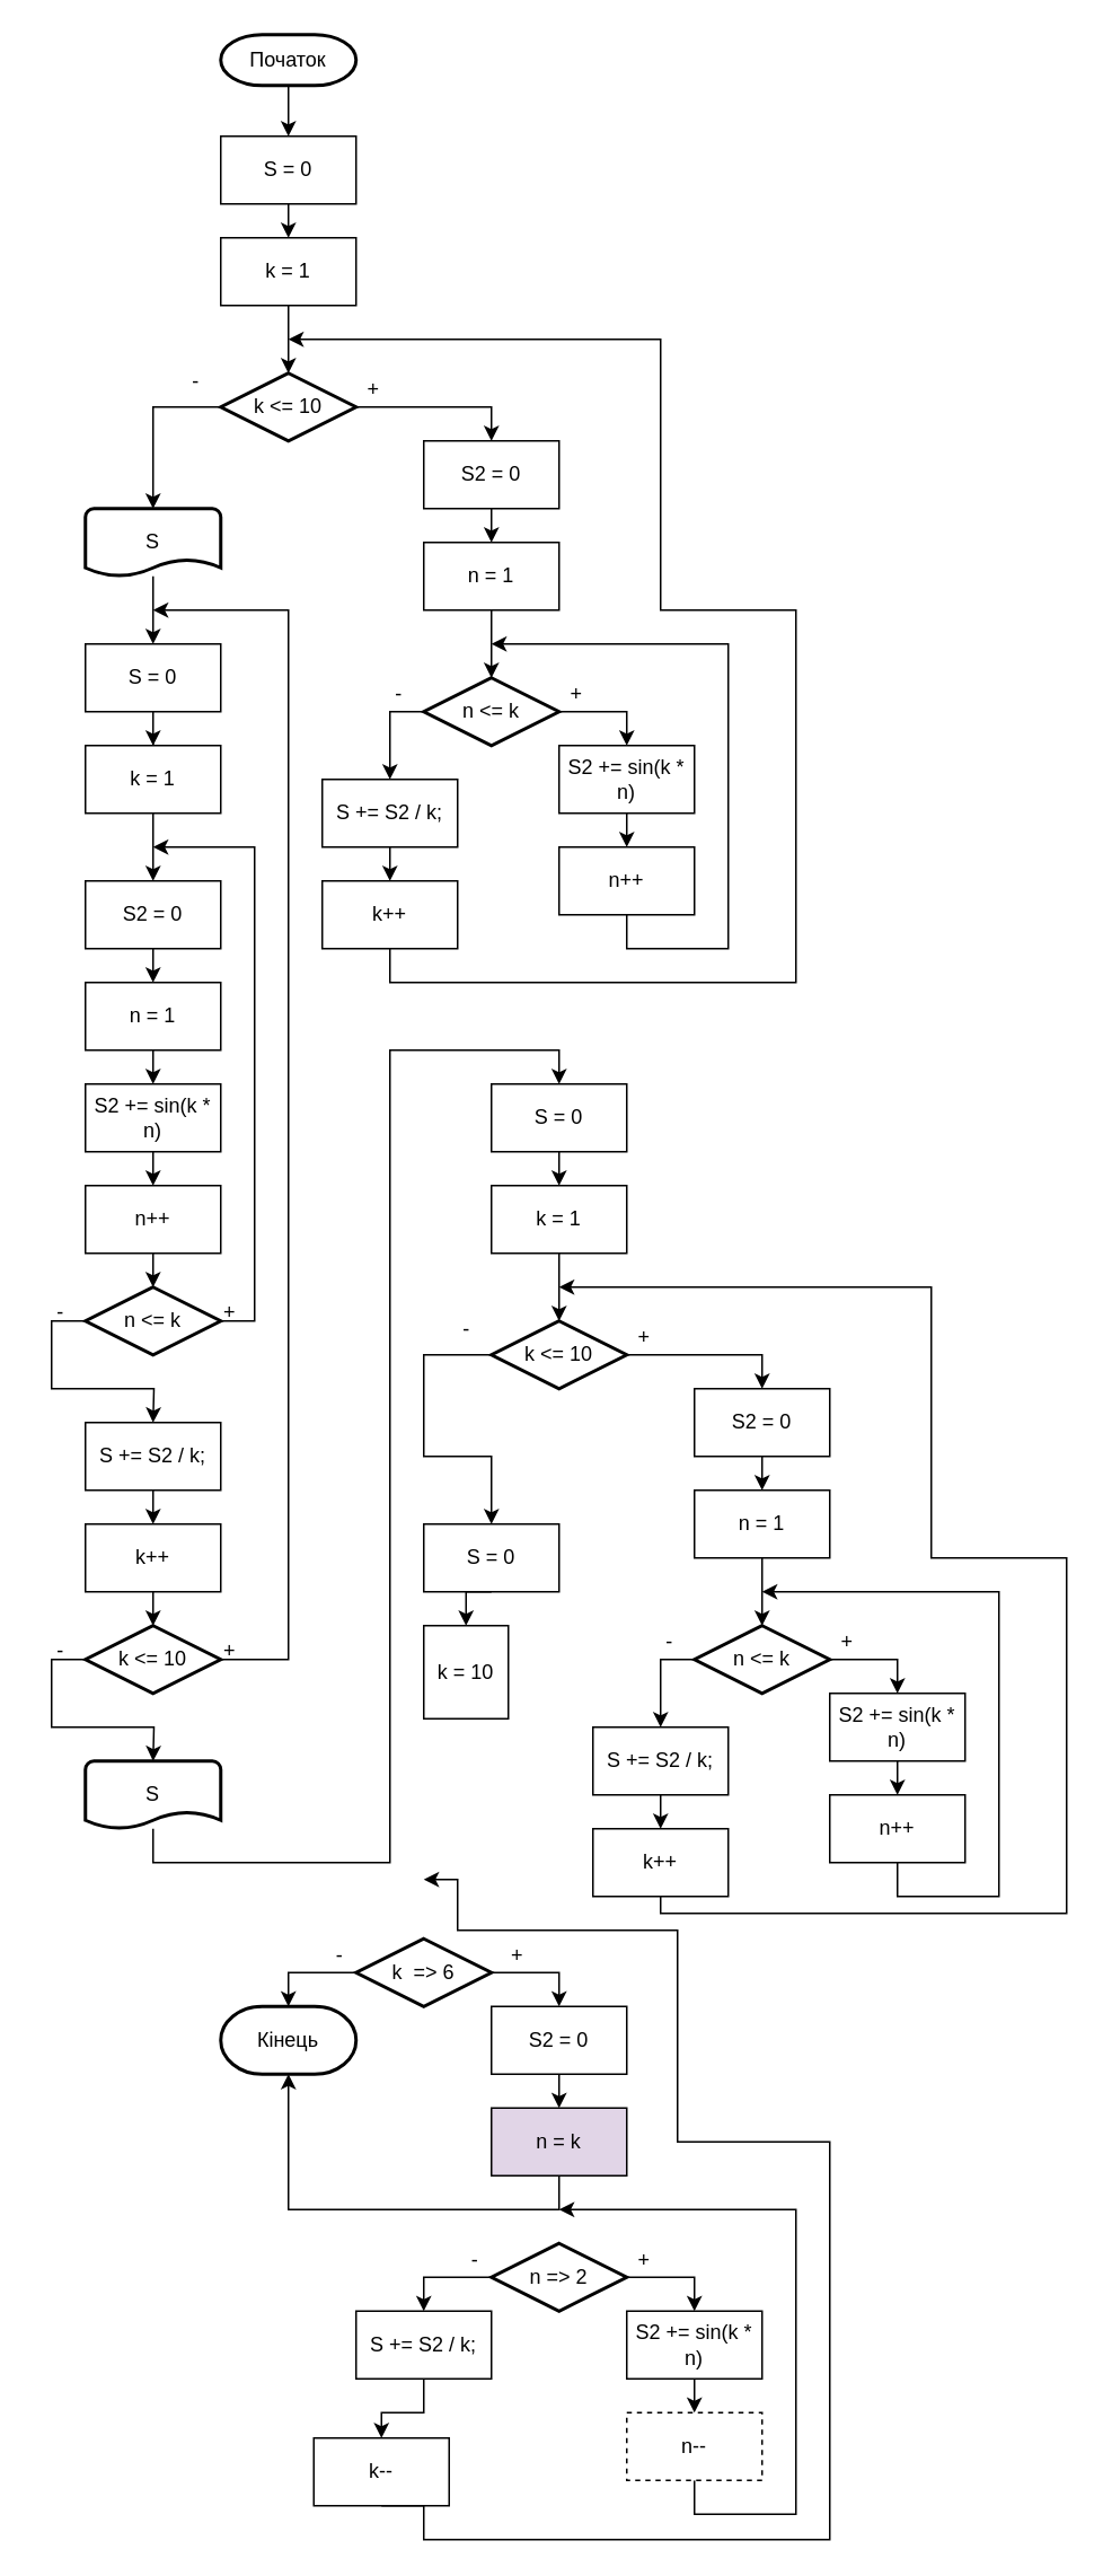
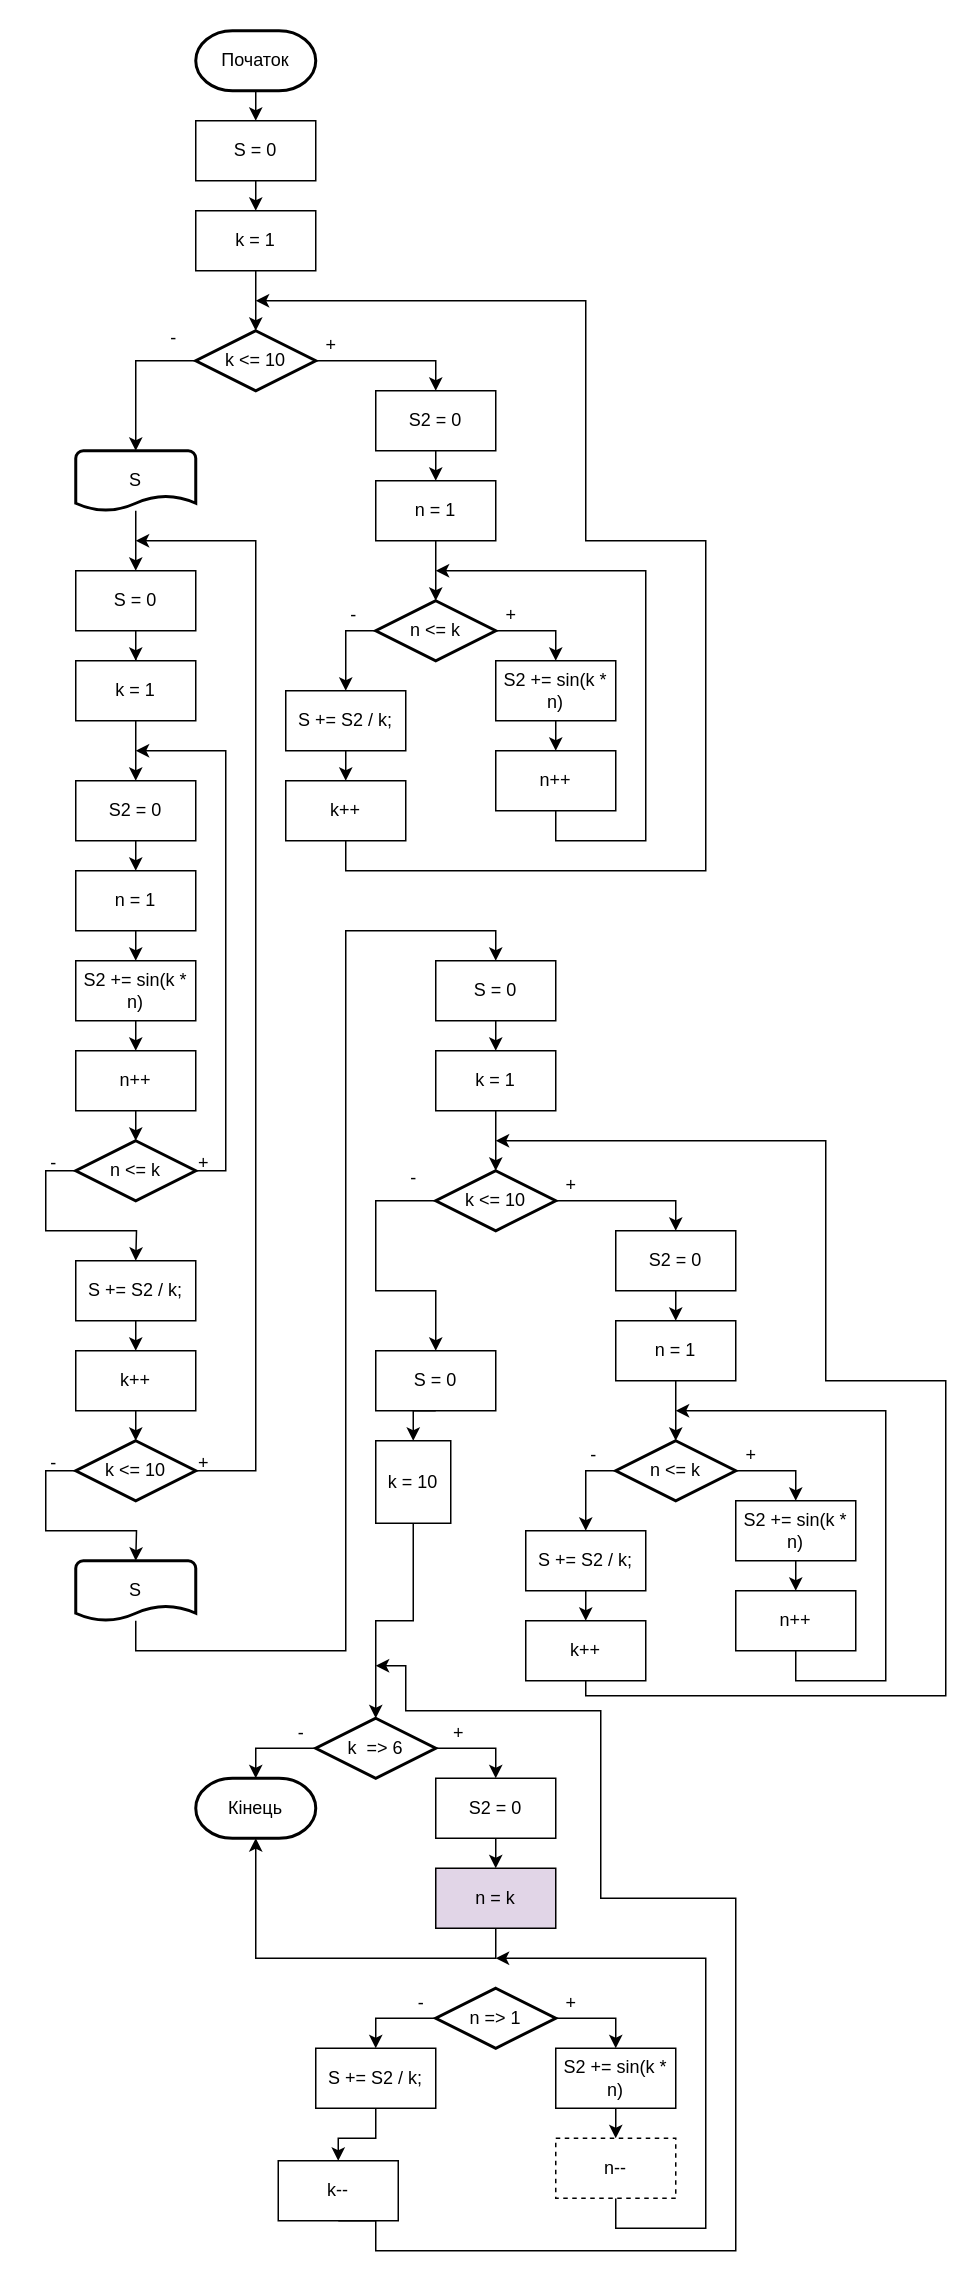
- <mxCell id="3" value="Початок" style="strokeWidth=2;html=1;shape=mxgraph.flowchart.terminator;whiteSpace=wrap;" parent="1" vertex="1"><mxGeometry x="130" y="20" width="80" height="30" as="geometry" /></mxCell>
+ <mxCell id="3" value="Початок" style="strokeWidth=2;html=1;shape=mxgraph.flowchart.terminator;whiteSpace=wrap;" parent="1" vertex="1"><mxGeometry x="130" y="20" width="80" height="40" as="geometry" /></mxCell>
+ <mxCell id="88" style="edgeStyle=orthogonalEdgeStyle;rounded=0;orthogonalLoop=1;jettySize=auto;html=1;exitX=0.5;exitY=1;exitDx=0;exitDy=0;entryX=0.5;entryY=0;entryDx=0;entryDy=0;entryPerimeter=0;" edge="1" parent="1" source="89" target="92"><mxGeometry relative="1" as="geometry" /></mxCell>
- <mxCell id="101" value="n =&amp;gt; 2" style="strokeWidth=2;html=1;shape=mxgraph.flowchart.decision;whiteSpace=wrap;" vertex="1" parent="1"><mxGeometry x="290" y="1325" width="80" height="40" as="geometry" /></mxCell>
+ <mxCell id="101" value="n =&amp;gt; 1" style="strokeWidth=2;html=1;shape=mxgraph.flowchart.decision;whiteSpace=wrap;" vertex="1" parent="1"><mxGeometry x="290" y="1325" width="80" height="40" as="geometry" /></mxCell>
